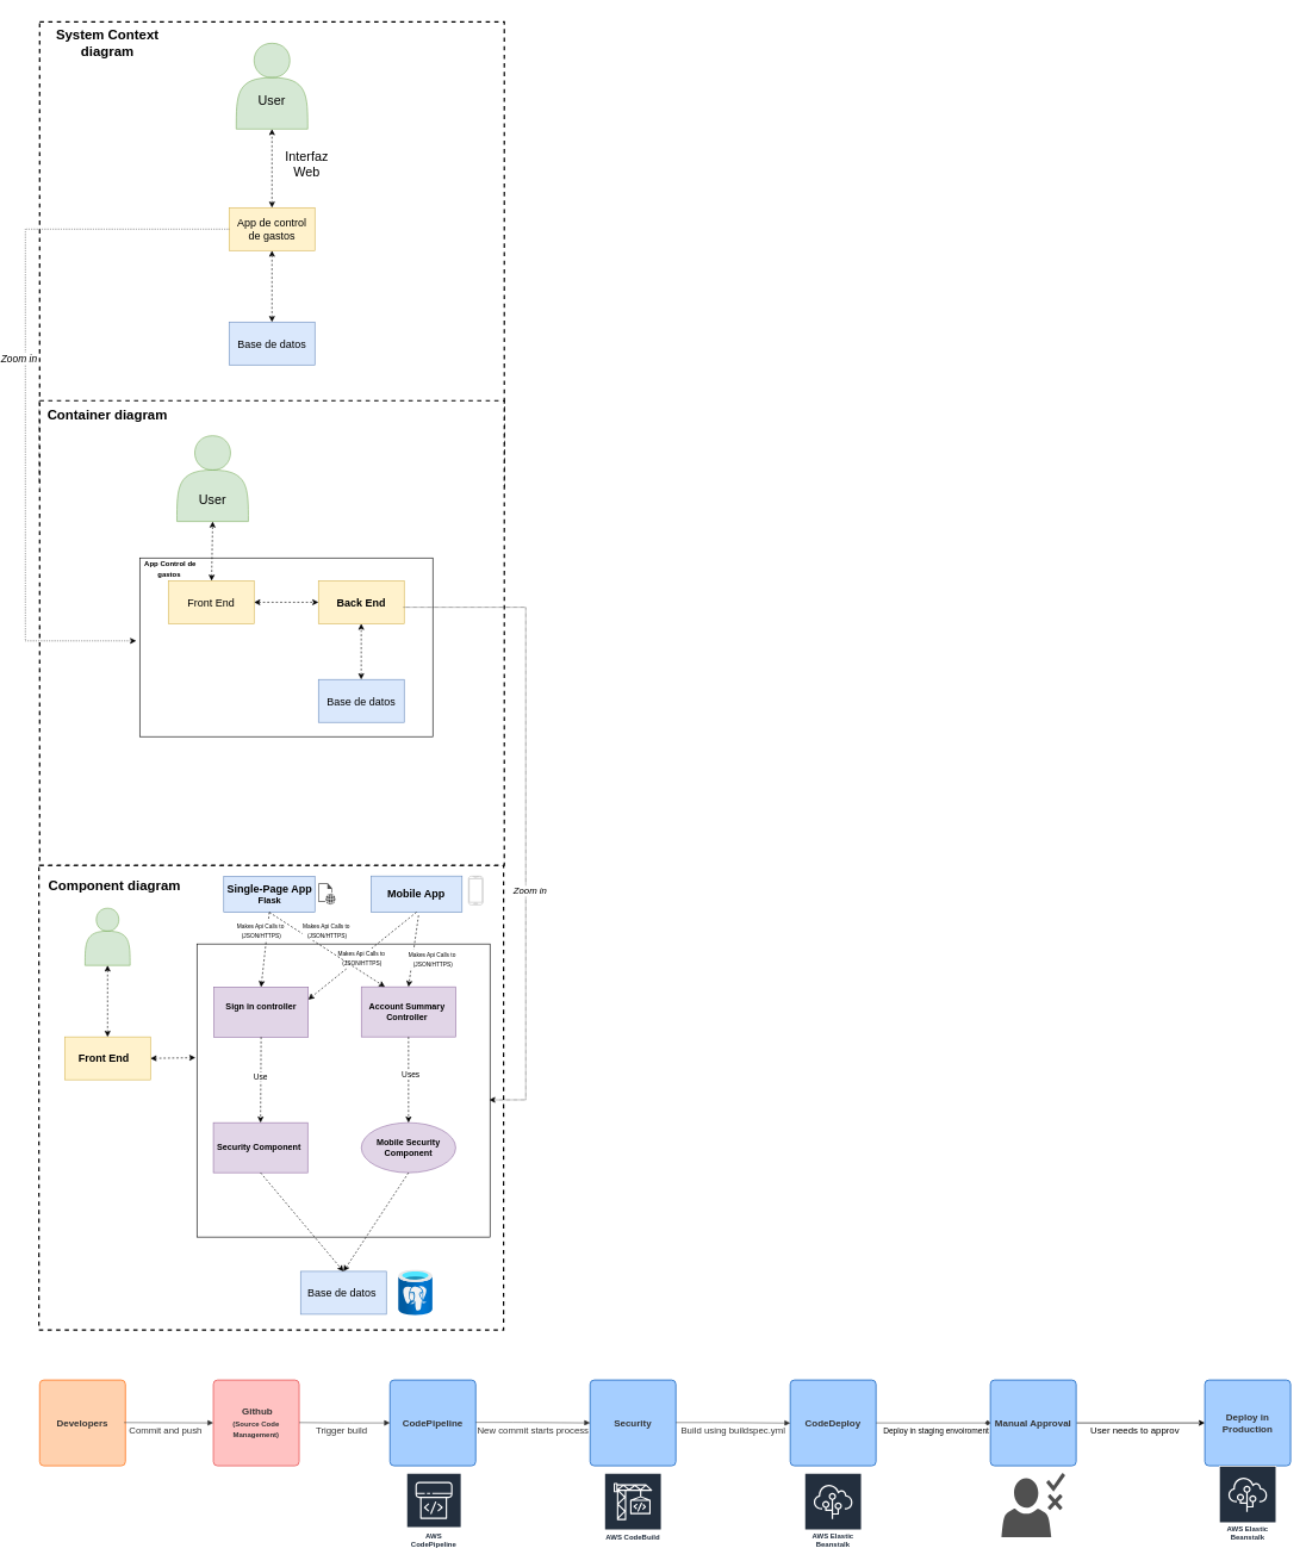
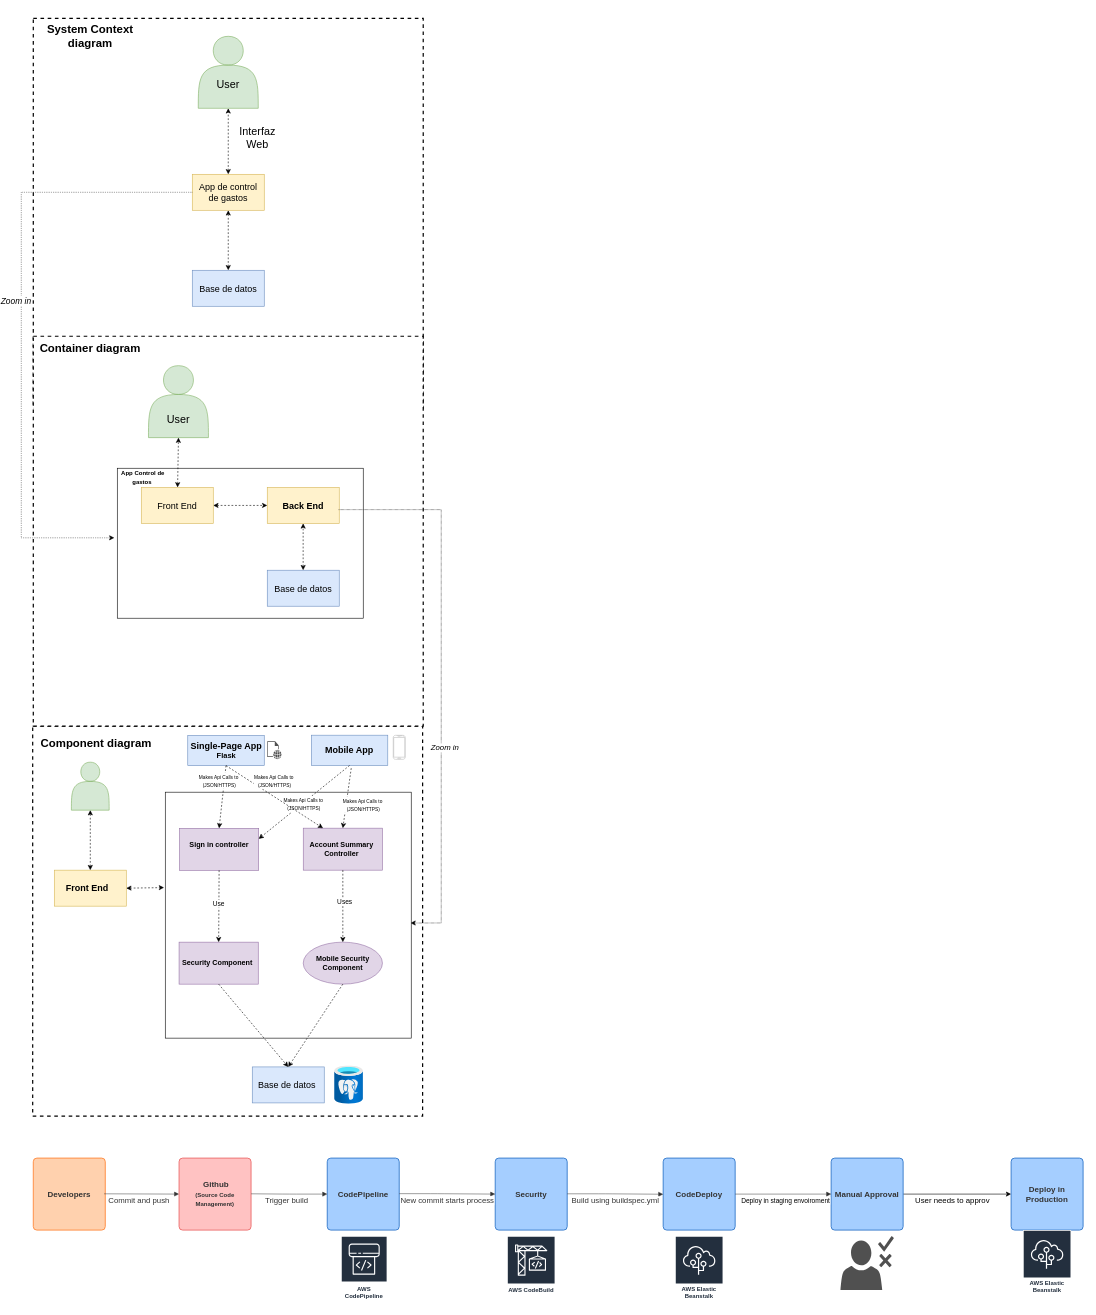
- <mxCell id="63" value="" style="html=1;jettySize=18;whiteSpace=wrap;fontSize=13;strokeColor=#333333;strokeOpacity=100;strokeWidth=0.8;rounded=1;arcSize=24;edgeStyle=orthogonalEdgeStyle;startArrow=none;endArrow=diamond;endFill=1;exitX=1;exitY=0.5;lucidId=1Or1CxaxygNt;exitDx=0;exitDy=0;entryX=0;entryY=0.5;entryDx=0;entryDy=0;" parent="1" source="56" target="62" edge="1"><mxGeometry width="100" height="100" relative="1" as="geometry"><Array as="points" /><mxPoint x="1220" y="1989.5" as="sourcePoint" /><mxPoint x="1370" y="1990" as="targetPoint" /></mxGeometry></mxCell>
+ <mxCell id="63" value="" style="html=1;jettySize=18;whiteSpace=wrap;fontSize=13;strokeColor=#333333;strokeOpacity=100;strokeWidth=0.8;rounded=1;arcSize=24;edgeStyle=orthogonalEdgeStyle;startArrow=none;endArrow=block;endFill=1;exitX=1;exitY=0.5;lucidId=1Or1CxaxygNt;exitDx=0;exitDy=0;entryX=0;entryY=0.5;entryDx=0;entryDy=0;" parent="1" source="56" target="62" edge="1"><mxGeometry width="100" height="100" relative="1" as="geometry"><Array as="points" /><mxPoint x="1220" y="1989.5" as="sourcePoint" /><mxPoint x="1370" y="1990" as="targetPoint" /></mxGeometry></mxCell>
